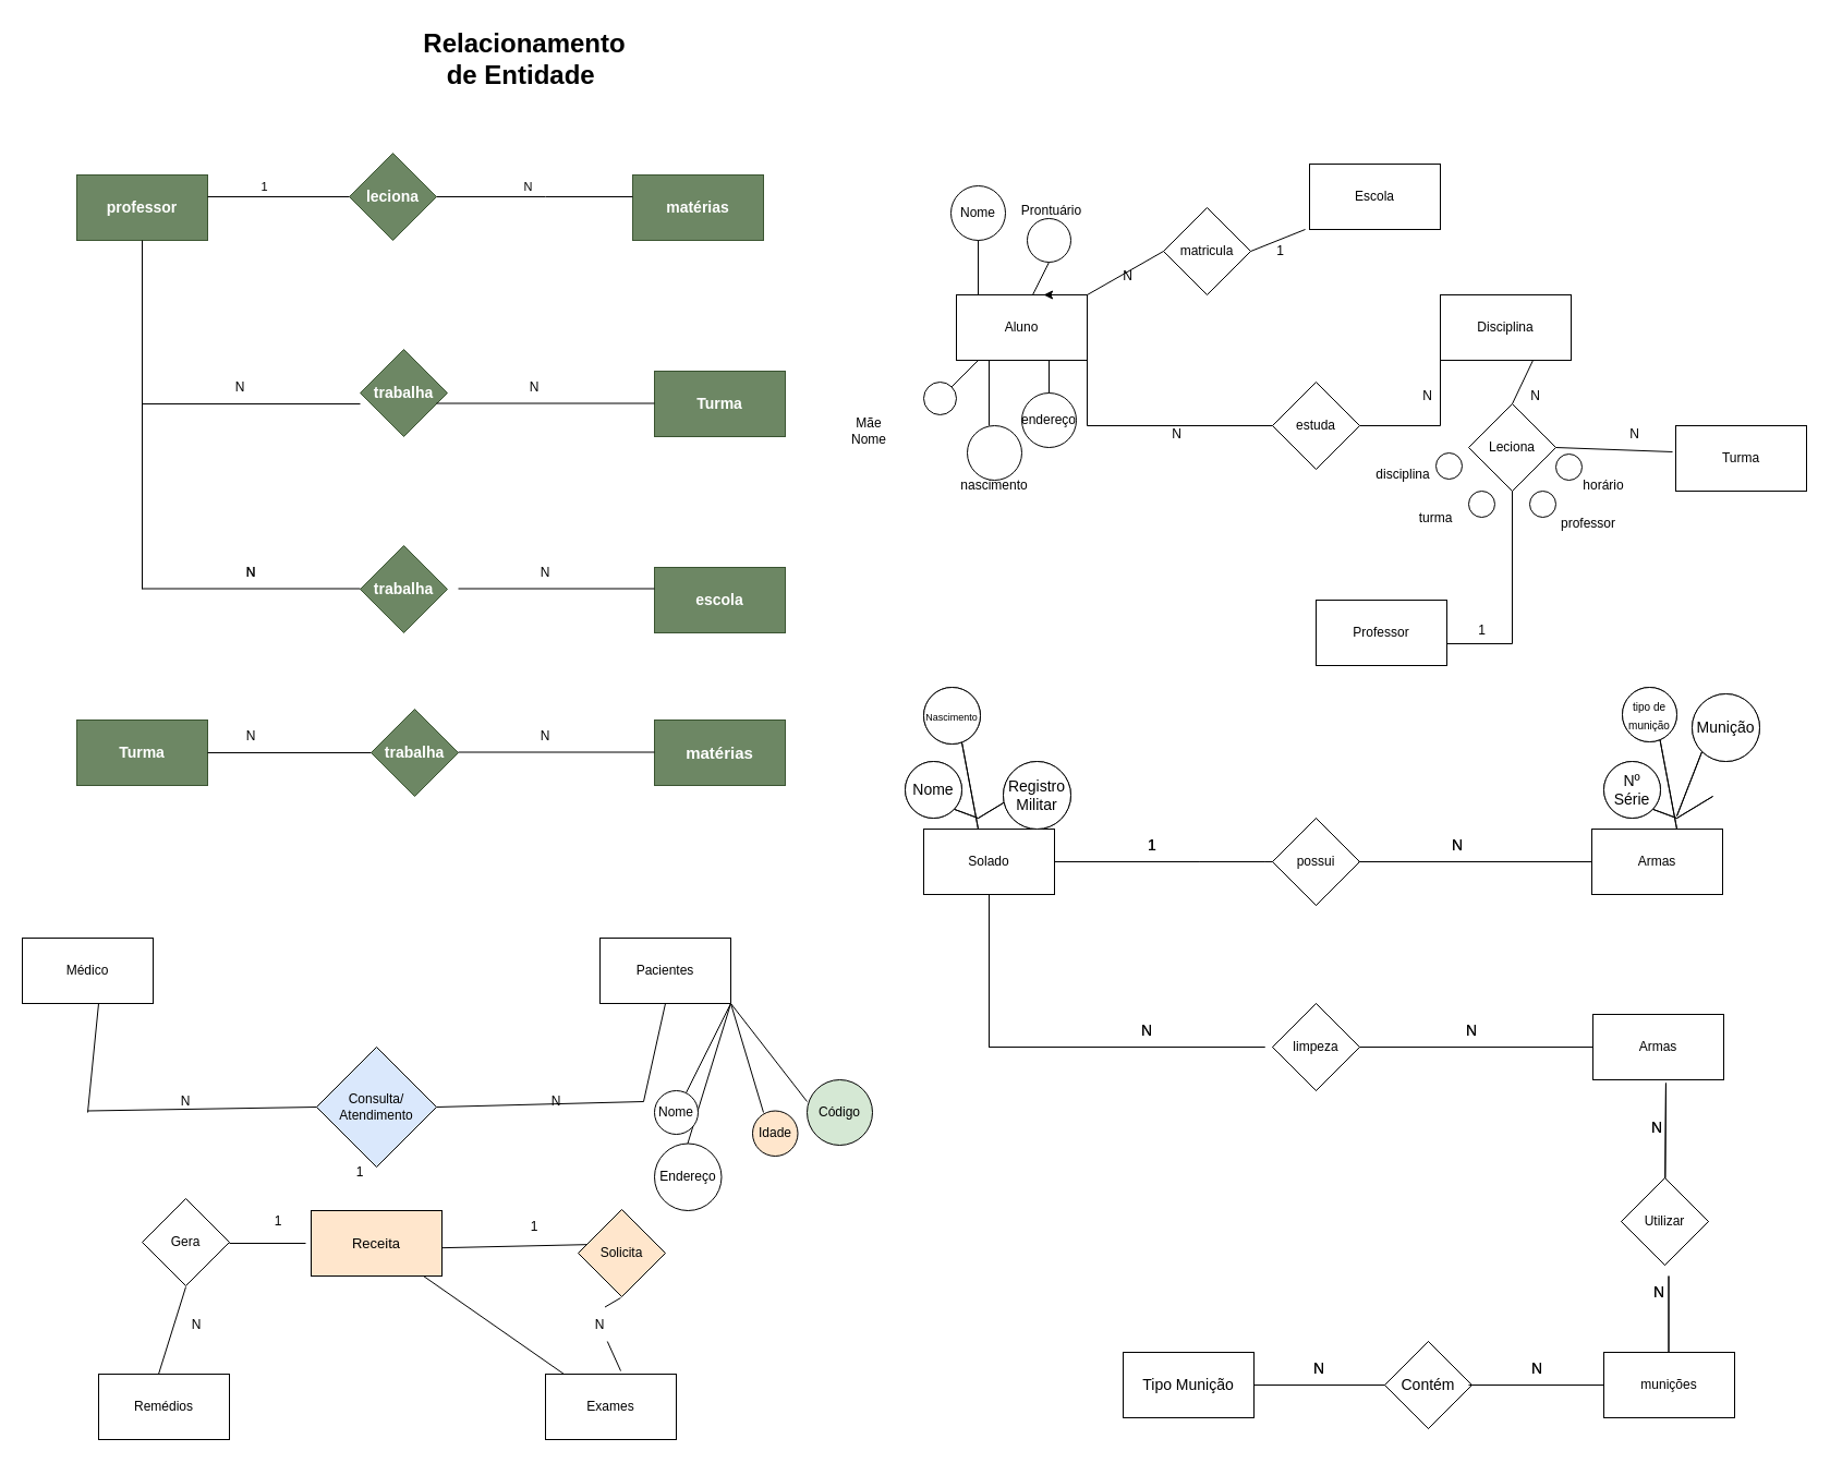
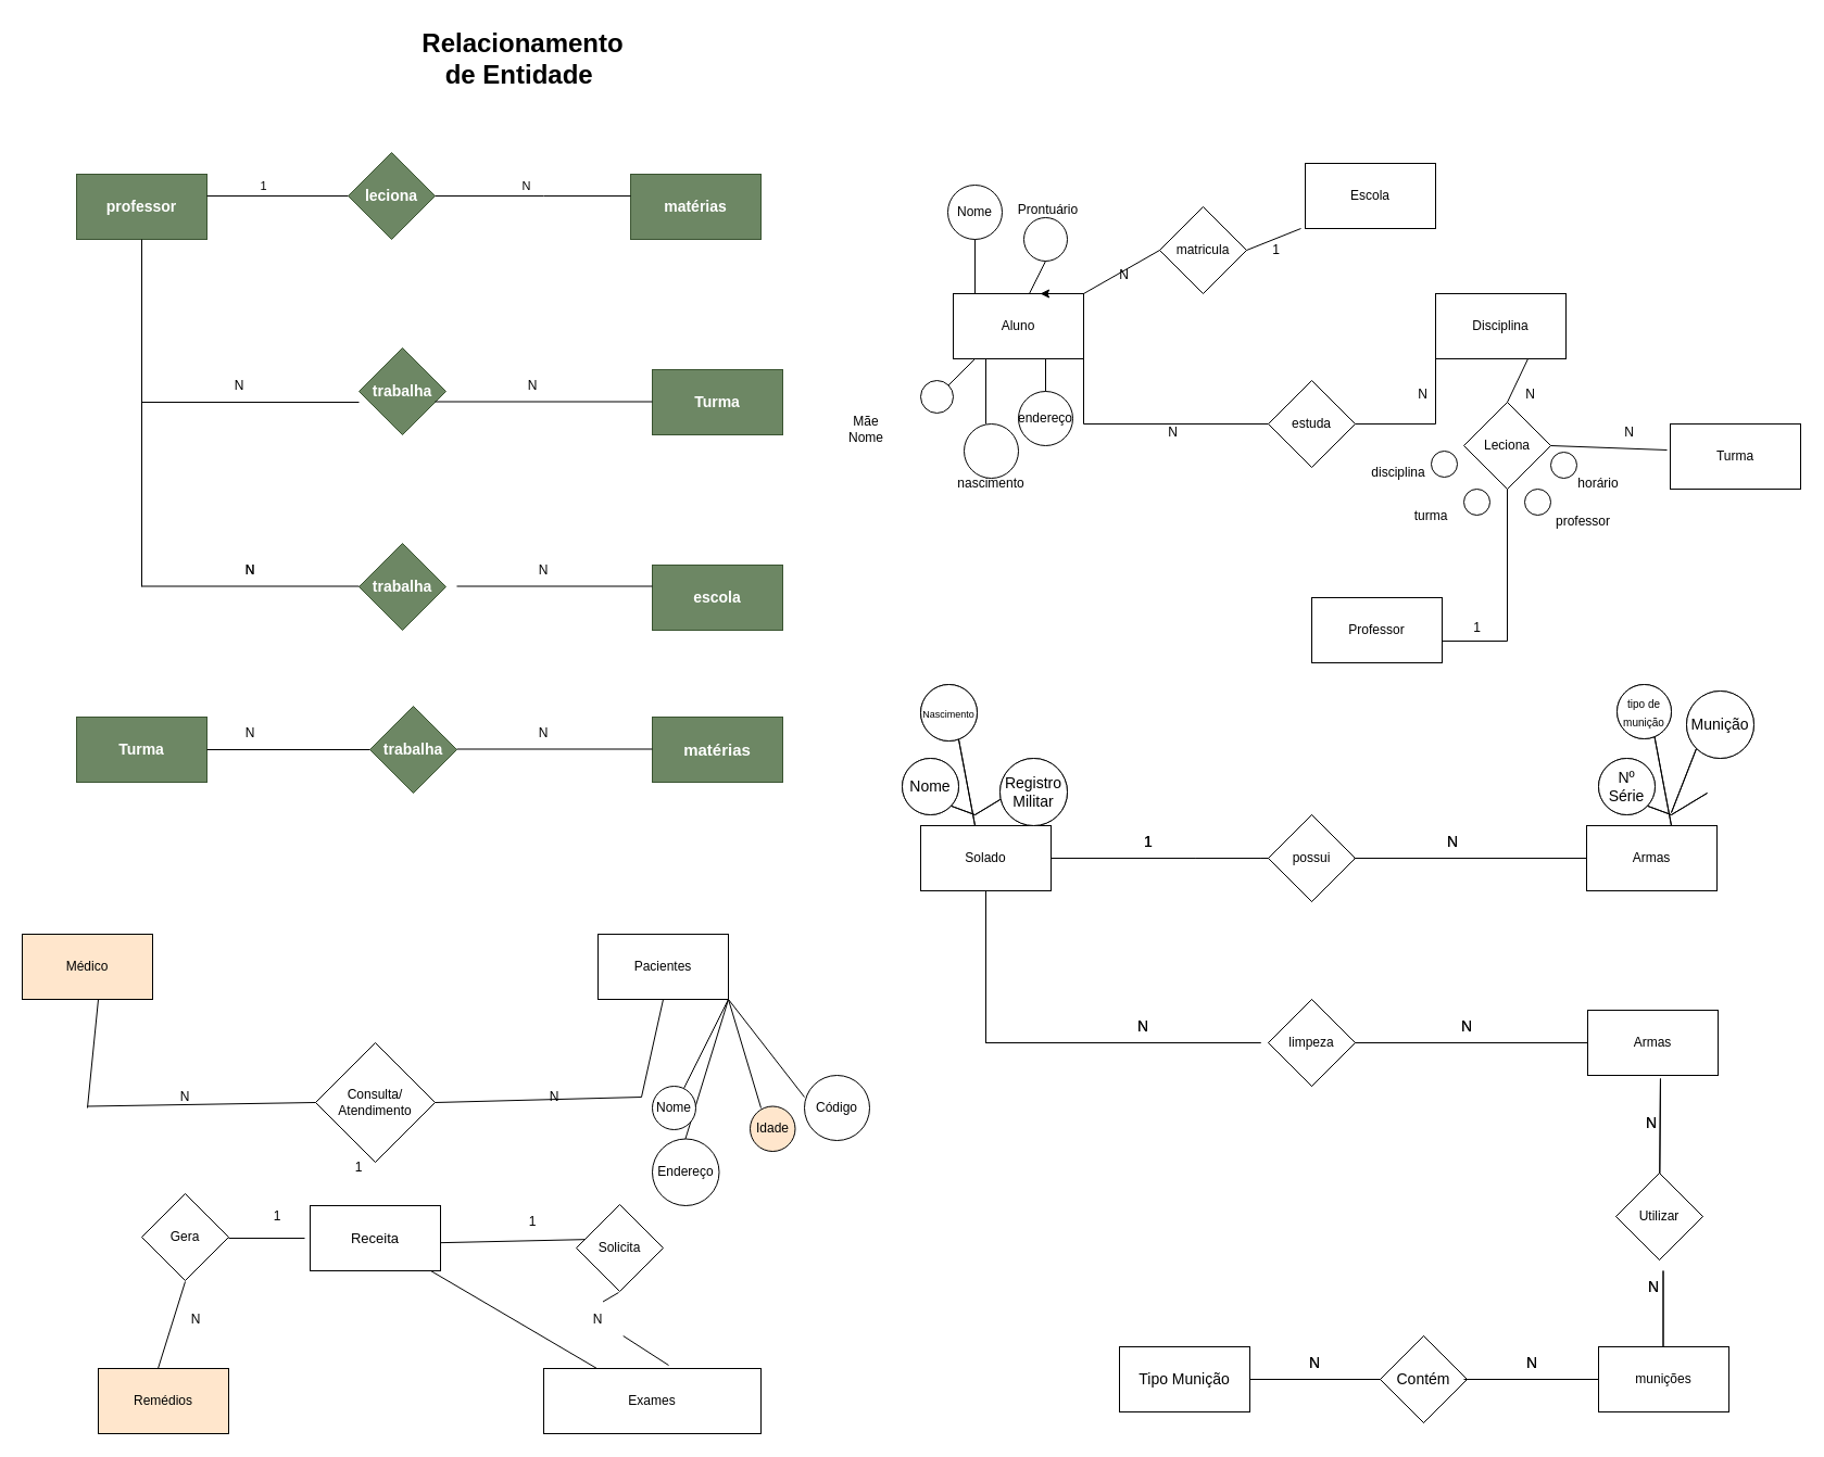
- <mxCell id="156" value="&lt;font style=&quot;font-size: 12px;&quot;&gt;Médico&lt;/font&gt;" style="rounded=0;whiteSpace=wrap;html=1;fontSize=9;" vertex="1" parent="1"><mxGeometry x="20" y="860" width="120" height="60" as="geometry" /></mxCell>
+ <mxCell id="156" value="&lt;font style=&quot;font-size: 12px;&quot;&gt;Médico&lt;/font&gt;" style="rounded=0;whiteSpace=wrap;html=1;fontSize=9;fillColor=#ffe6cc;" vertex="1" parent="1"><mxGeometry x="20" y="860" width="120" height="60" as="geometry" /></mxCell>
- <mxCell id="158" value="&lt;span style=&quot;font-size: 12px;&quot;&gt;Consulta/&lt;br&gt;Atendimento&lt;/span&gt;" style="rhombus;whiteSpace=wrap;html=1;fontSize=9;fillColor=#dae8fc;" vertex="1" parent="1"><mxGeometry x="290" y="960" width="110" height="110" as="geometry" /></mxCell>
+ <mxCell id="158" value="&lt;span style=&quot;font-size: 12px;&quot;&gt;Consulta/&lt;br&gt;Atendimento&lt;/span&gt;" style="rhombus;whiteSpace=wrap;html=1;fontSize=9;" vertex="1" parent="1"><mxGeometry x="290" y="960" width="110" height="110" as="geometry" /></mxCell>
- <mxCell id="163" value="Código" style="ellipse;whiteSpace=wrap;html=1;aspect=fixed;fontSize=12;fillColor=#d5e8d4;" vertex="1" parent="1"><mxGeometry x="740" y="990" width="60" height="60" as="geometry" /></mxCell>
+ <mxCell id="163" value="Código" style="ellipse;whiteSpace=wrap;html=1;aspect=fixed;fontSize=12;" vertex="1" parent="1"><mxGeometry x="740" y="990" width="60" height="60" as="geometry" /></mxCell>
- <mxCell id="170" value="Receita" style="rounded=0;whiteSpace=wrap;html=1;fontSize=13;fillColor=#ffe6cc;" vertex="1" parent="1"><mxGeometry x="285" y="1110" width="120" height="60" as="geometry" /></mxCell>
+ <mxCell id="170" value="Receita" style="rounded=0;whiteSpace=wrap;html=1;fontSize=13;" vertex="1" parent="1"><mxGeometry x="285" y="1110" width="120" height="60" as="geometry" /></mxCell>
- <mxCell id="174" value="&lt;span style=&quot;font-size: 12px;&quot;&gt;Solicita&lt;/span&gt;" style="rhombus;whiteSpace=wrap;html=1;fontSize=9;fillColor=#ffe6cc;" vertex="1" parent="1"><mxGeometry x="530" y="1109" width="80" height="80" as="geometry" /></mxCell>
+ <mxCell id="174" value="&lt;span style=&quot;font-size: 12px;&quot;&gt;Solicita&lt;/span&gt;" style="rhombus;whiteSpace=wrap;html=1;fontSize=9;" vertex="1" parent="1"><mxGeometry x="530" y="1109" width="80" height="80" as="geometry" /></mxCell>
- <mxCell id="175" value="Remédios" style="rounded=0;whiteSpace=wrap;html=1;fontSize=12;" vertex="1" parent="1"><mxGeometry x="90" y="1260" width="120" height="60" as="geometry" /></mxCell>
+ <mxCell id="175" value="Remédios" style="rounded=0;whiteSpace=wrap;html=1;fontSize=12;fillColor=#ffe6cc;" vertex="1" parent="1"><mxGeometry x="90" y="1260" width="120" height="60" as="geometry" /></mxCell>
- <mxCell id="176" value="Exames" style="rounded=0;whiteSpace=wrap;html=1;fontSize=12;" vertex="1" parent="1"><mxGeometry x="500" y="1260" width="120" height="60" as="geometry" /></mxCell>
+ <mxCell id="176" value="Exames" style="rounded=0;whiteSpace=wrap;html=1;fontSize=12;" vertex="1" parent="1"><mxGeometry x="500" y="1260" width="200" height="60" as="geometry" /></mxCell>
